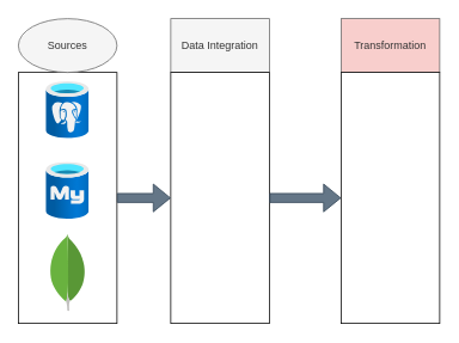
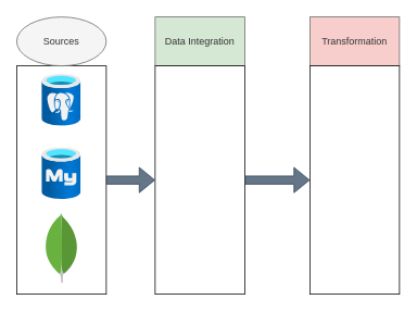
- <mxCell id="7" value="Data Integration" style="rounded=0;whiteSpace=wrap;html=1;fillColor=#f5f5f5;fontColor=#333333;strokeColor=#666666;shadow=0;" vertex="1" parent="1"><mxGeometry x="190" y="20" width="110" height="60" as="geometry" /></mxCell>
+ <mxCell id="7" value="Data Integration" style="rounded=0;whiteSpace=wrap;html=1;fillColor=#d5e8d4;fontColor=#333333;strokeColor=#666666;shadow=0;" vertex="1" parent="1"><mxGeometry x="190" y="20" width="110" height="60" as="geometry" /></mxCell>
